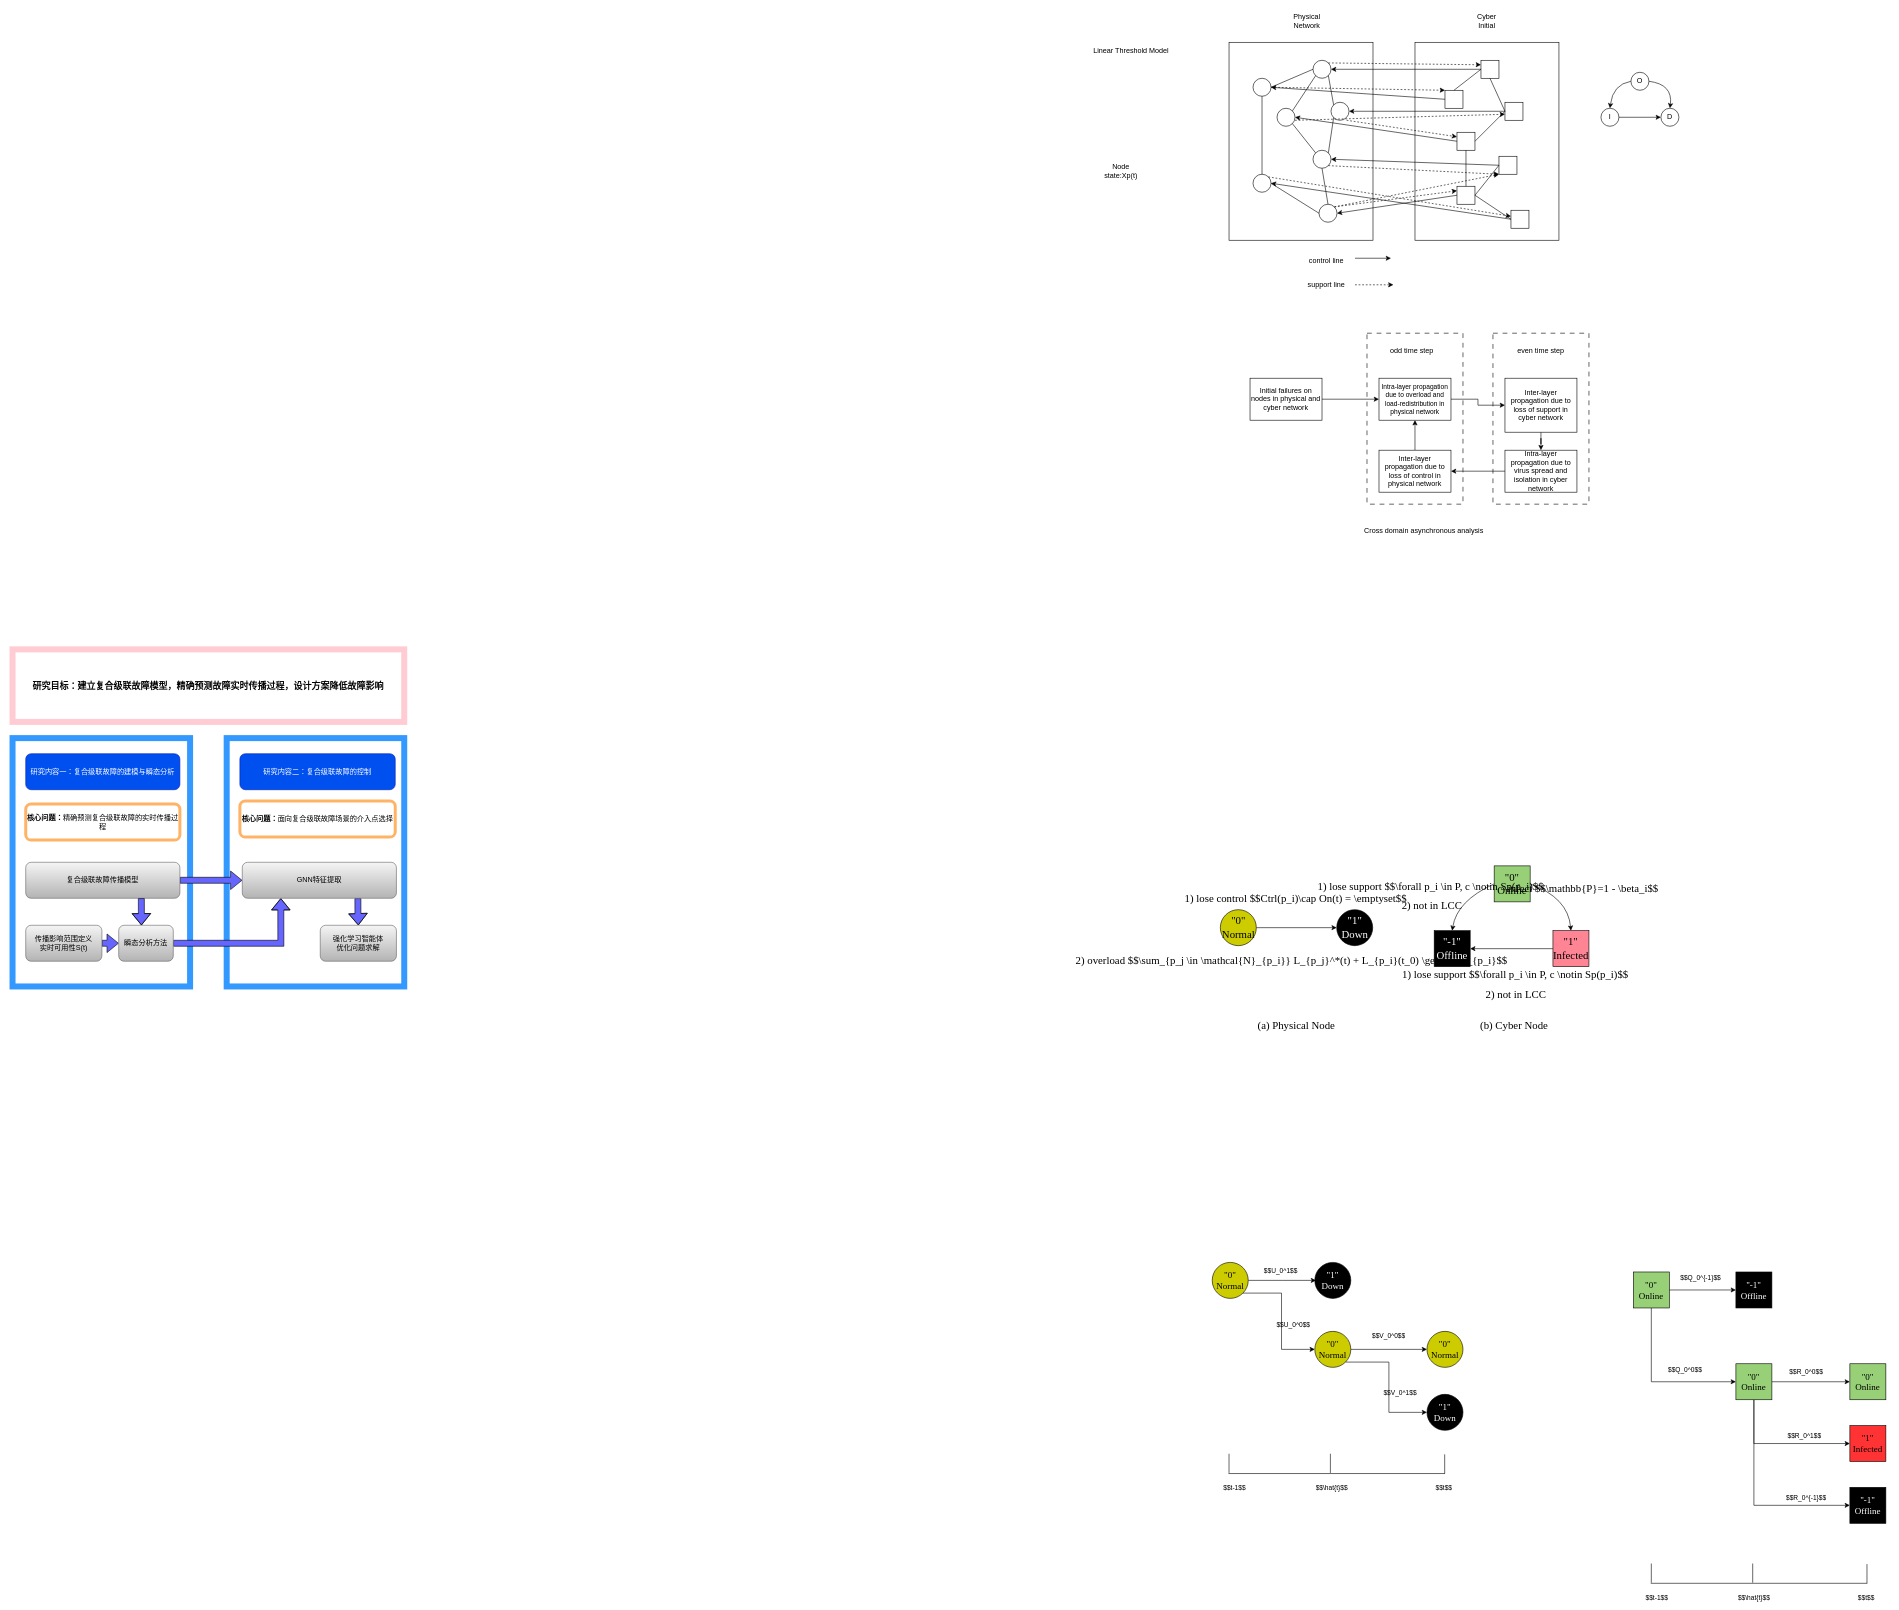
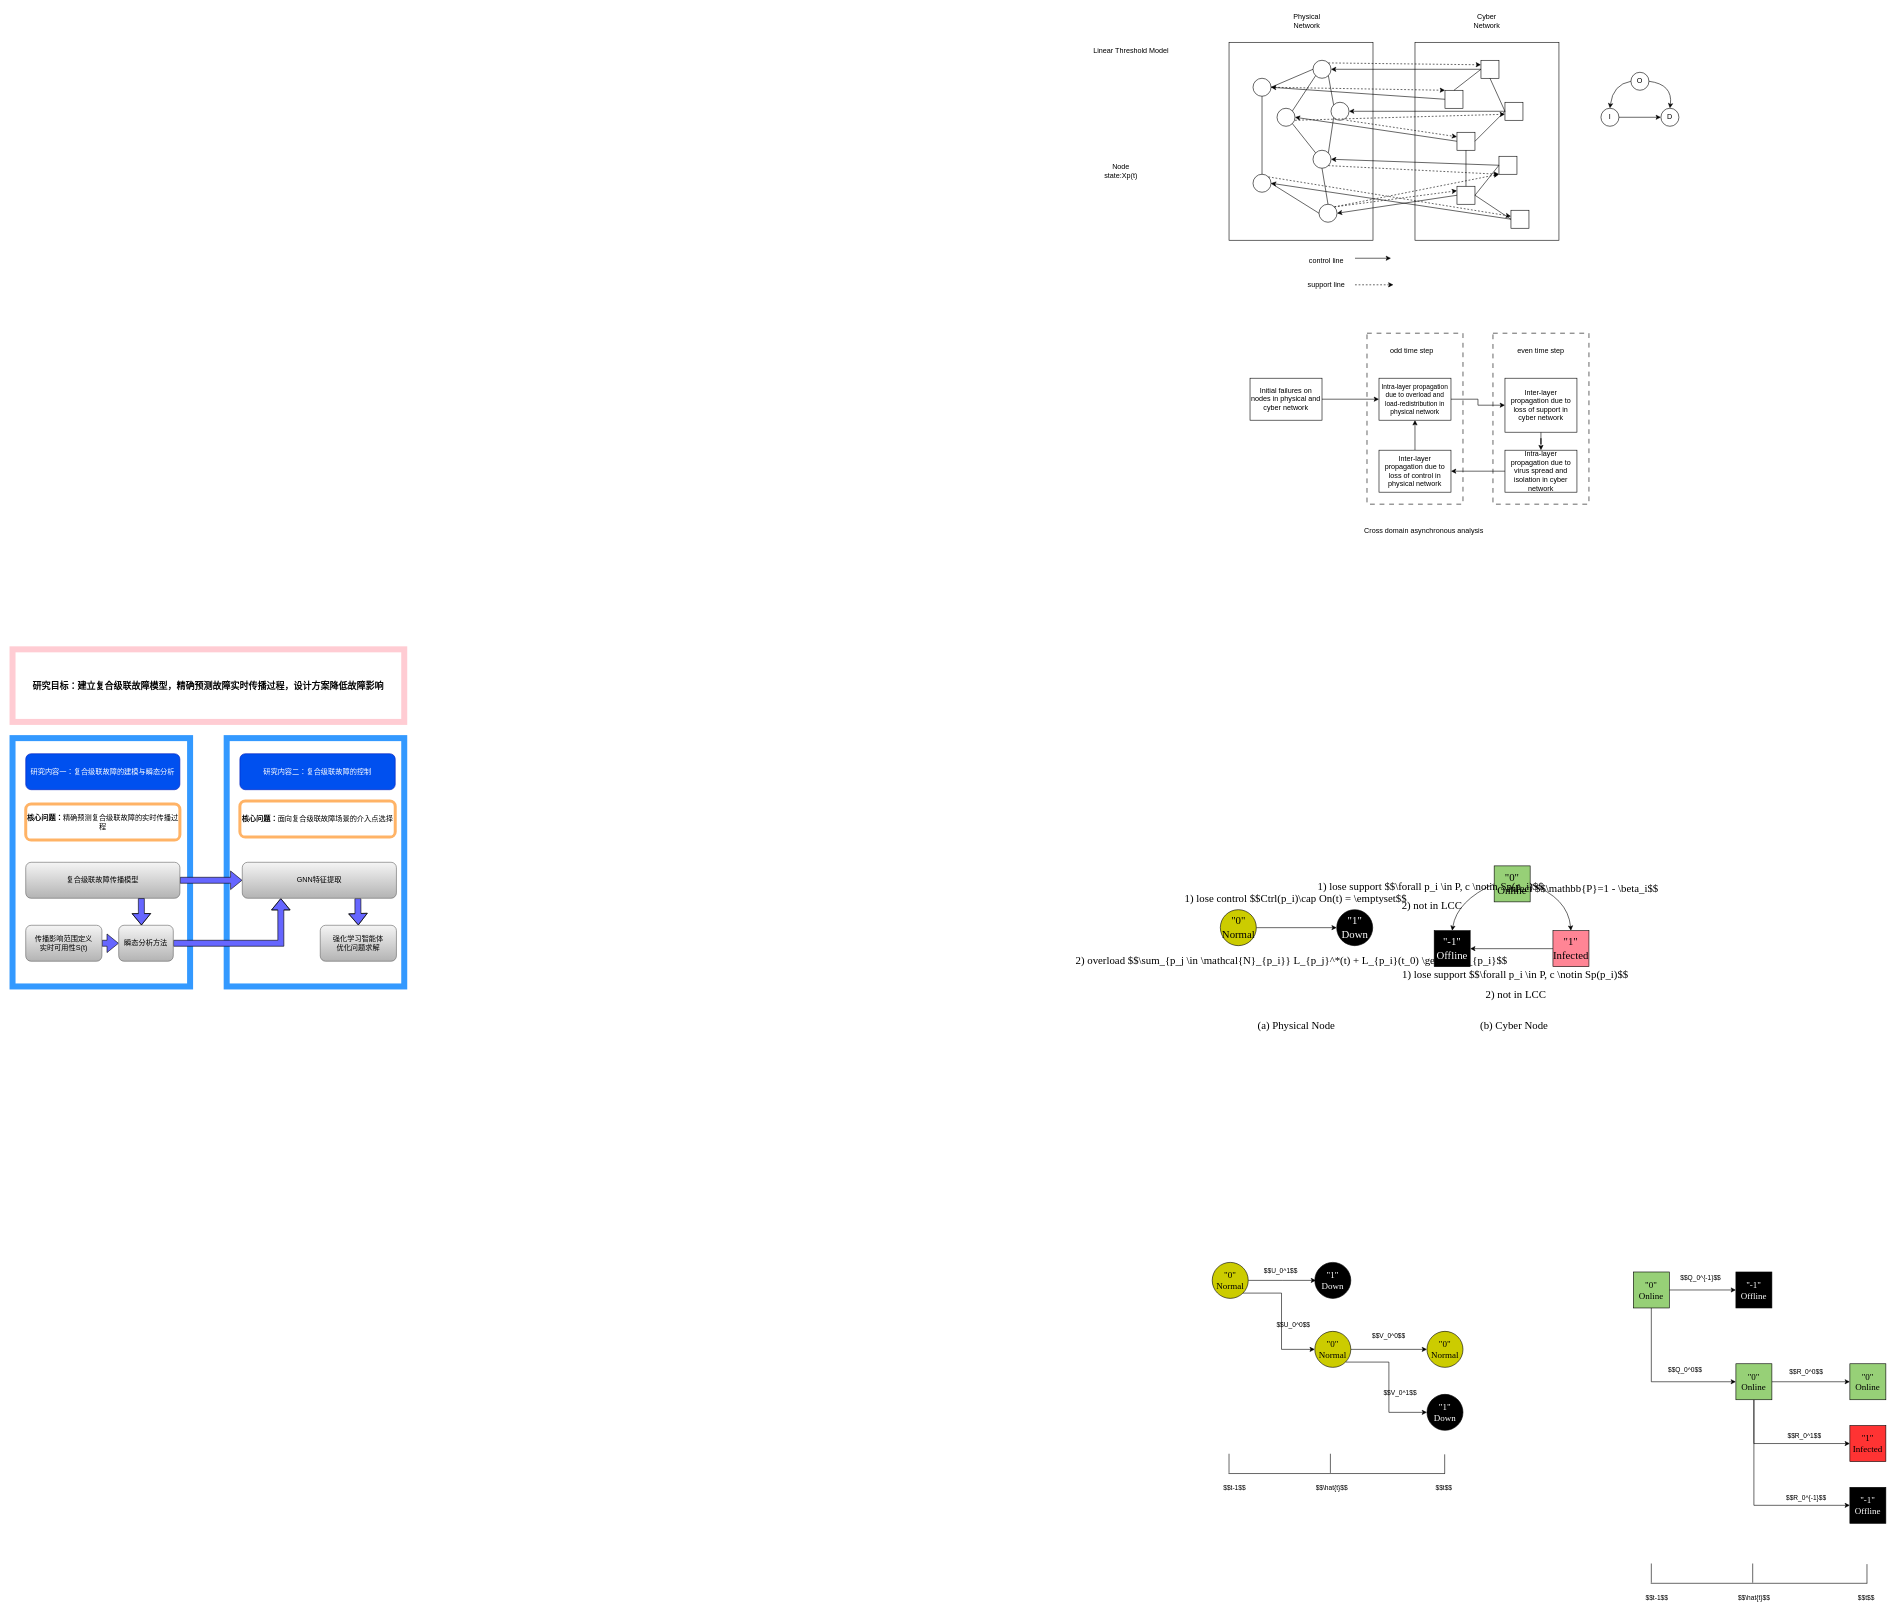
- <mxCell id="43" value="Cyber Initial" style="text;html=1;strokeColor=none;fillColor=none;align=center;verticalAlign=middle;whiteSpace=wrap;rounded=0;" parent="1" vertex="1"><mxGeometry x="2448" y="20" width="60" height="30" as="geometry" /></mxCell>
+ <mxCell id="43" value="Cyber Network" style="text;html=1;strokeColor=none;fillColor=none;align=center;verticalAlign=middle;whiteSpace=wrap;rounded=0;" parent="1" vertex="1"><mxGeometry x="2448" y="20" width="60" height="30" as="geometry" /></mxCell>
